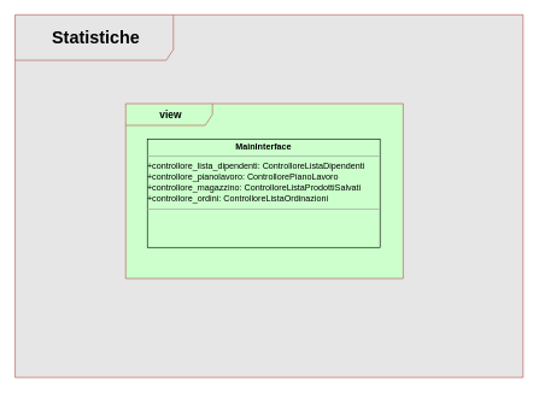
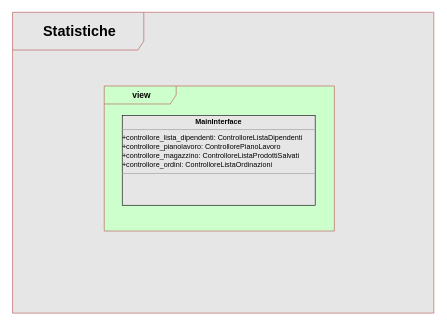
- <mxCell id="4" value="&lt;p style=&quot;margin: 0px ; margin-top: 4px ; text-align: center&quot;&gt;&lt;b&gt;MainInterface&lt;/b&gt;&lt;/p&gt;&lt;hr size=&quot;1&quot;&gt;+controllore_lista_dipendenti: ControlloreListaDipendenti&lt;br&gt;+controllore_pianolavoro: ControllorePianoLavoro&lt;br&gt;+controllore_magazzino: ControlloreListaProdottiSalvati&lt;br&gt;+controllore_ordini: ControlloreListaOrdinazioni&lt;br&gt;&lt;div style=&quot;height: 2px&quot;&gt;&lt;br&gt;&lt;/div&gt;&lt;hr size=&quot;1&quot;&gt;&lt;div&gt;&lt;div&gt;&amp;nbsp;&lt;/div&gt;&lt;/div&gt;&lt;div&gt;&amp;nbsp;&lt;/div&gt;&lt;div&gt;&lt;br&gt;&lt;/div&gt;&lt;br&gt;&lt;div style=&quot;height: 2px&quot;&gt;&lt;br&gt;&lt;/div&gt;" style="verticalAlign=top;align=left;overflow=fill;fontSize=12;fontFamily=Helvetica;html=1;fillColor=#CCFFCC;" vertex="1" parent="1"><mxGeometry x="203" y="192" width="322" height="150" as="geometry" /></mxCell>
+ <mxCell id="4" value="&lt;p style=&quot;margin: 0px ; margin-top: 4px ; text-align: center&quot;&gt;&lt;b&gt;MainInterface&lt;/b&gt;&lt;/p&gt;&lt;hr size=&quot;1&quot;&gt;+controllore_lista_dipendenti: ControlloreListaDipendenti&lt;br&gt;+controllore_pianolavoro: ControllorePianoLavoro&lt;br&gt;+controllore_magazzino: ControlloreListaProdottiSalvati&lt;br&gt;+controllore_ordini: ControlloreListaOrdinazioni&lt;br&gt;&lt;div style=&quot;height: 2px&quot;&gt;&lt;br&gt;&lt;/div&gt;&lt;hr size=&quot;1&quot;&gt;&lt;div&gt;&lt;div&gt;&amp;nbsp;&lt;/div&gt;&lt;/div&gt;&lt;div&gt;&amp;nbsp;&lt;/div&gt;&lt;div&gt;&lt;br&gt;&lt;/div&gt;&lt;br&gt;&lt;div style=&quot;height: 2px&quot;&gt;&lt;br&gt;&lt;/div&gt;" style="verticalAlign=top;align=left;overflow=fill;fontSize=12;fontFamily=Helvetica;html=1;fillColor=#e6e6e6;" vertex="1" parent="1"><mxGeometry x="203" y="192" width="322" height="150" as="geometry" /></mxCell>
